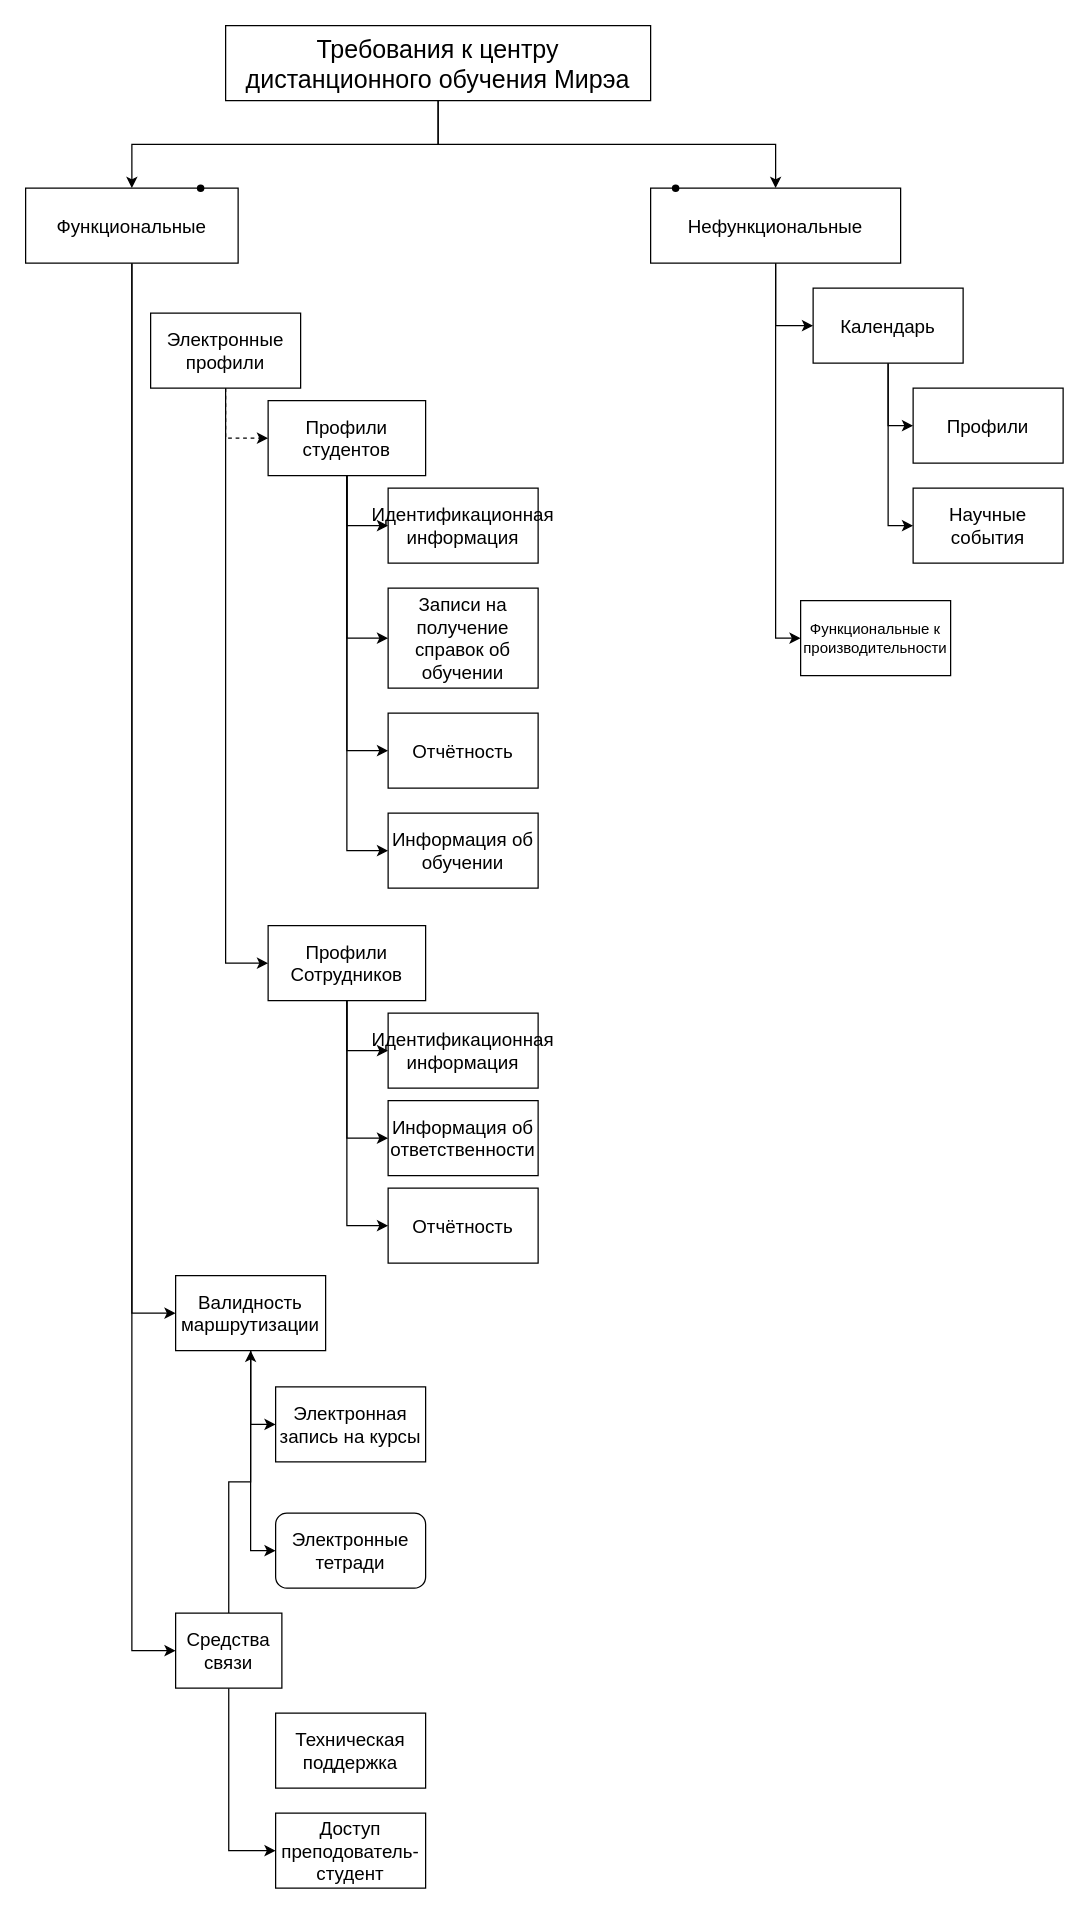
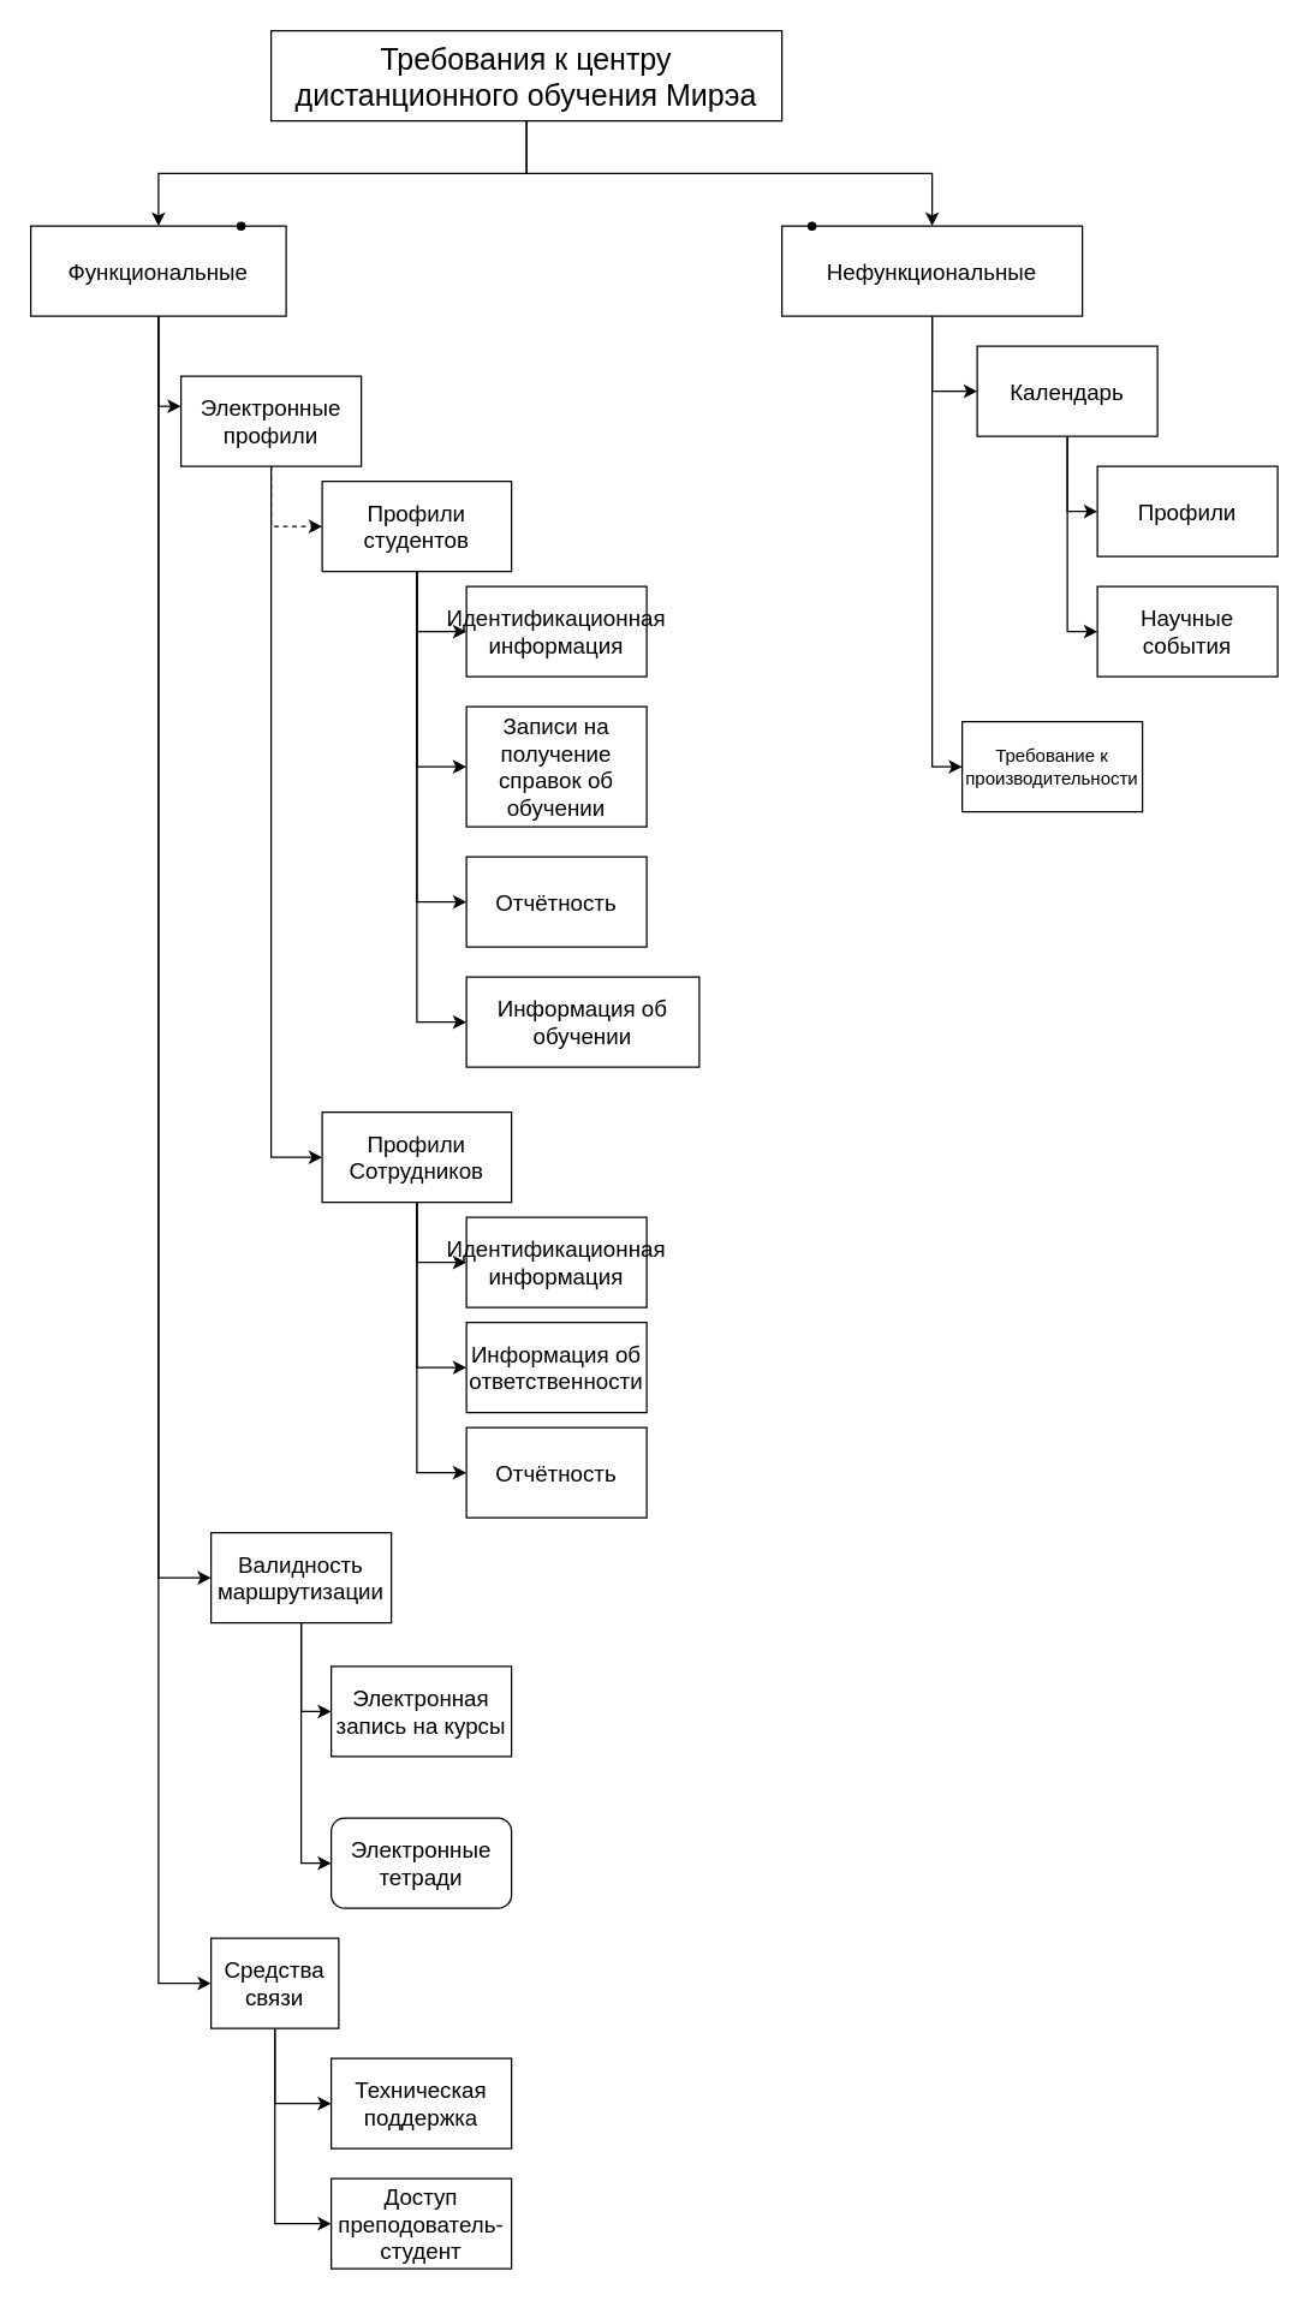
+ <mxCell id="5" value="" style="edgeStyle=orthogonalEdgeStyle;rounded=0;orthogonalLoop=1;jettySize=auto;html=1;fontSize=15;" parent="1" source="8" target="16" edge="1"><mxGeometry relative="1" as="geometry"><Array as="points"><mxPoint x="105" y="270" /></Array></mxGeometry></mxCell>
- <mxCell id="48" value="Функциональные к производительности" style="rounded=0;whiteSpace=wrap;html=1;" vertex="1" parent="1"><mxGeometry x="640" y="480" width="120" height="60" as="geometry" /></mxCell>
+ <mxCell id="48" value="Требование к производительности" style="rounded=0;whiteSpace=wrap;html=1;" vertex="1" parent="1"><mxGeometry x="640" y="480" width="120" height="60" as="geometry" /></mxCell>
- <mxCell id="29" value="Информация об&lt;br&gt;обучении" style="rounded=0;whiteSpace=wrap;html=1;fontSize=15;" parent="1" vertex="1"><mxGeometry x="310" y="650" width="120" height="60" as="geometry" /></mxCell>
+ <mxCell id="29" value="Информация об&lt;br&gt;обучении" style="rounded=0;whiteSpace=wrap;html=1;fontSize=15;" parent="1" vertex="1"><mxGeometry x="310" y="650" width="155" height="60" as="geometry" /></mxCell>
- <mxCell id="38" style="edgeStyle=orthogonalEdgeStyle;rounded=0;orthogonalLoop=1;jettySize=auto;html=1;fontSize=15;" parent="1" source="40" target="35" edge="1"><mxGeometry relative="1" as="geometry" /></mxCell>
+ <mxCell id="38" style="edgeStyle=orthogonalEdgeStyle;rounded=0;orthogonalLoop=1;jettySize=auto;html=1;entryX=0;entryY=0.5;entryDx=0;entryDy=0;fontSize=15;" parent="1" source="40" target="41" edge="1"><mxGeometry relative="1" as="geometry" /></mxCell>
